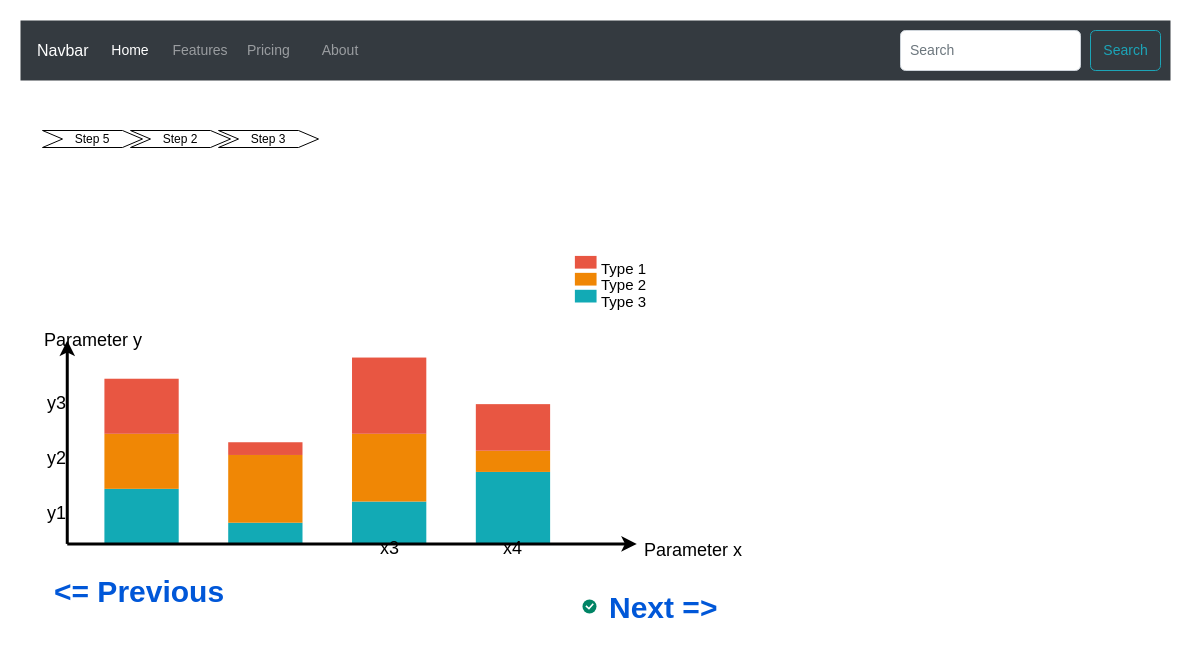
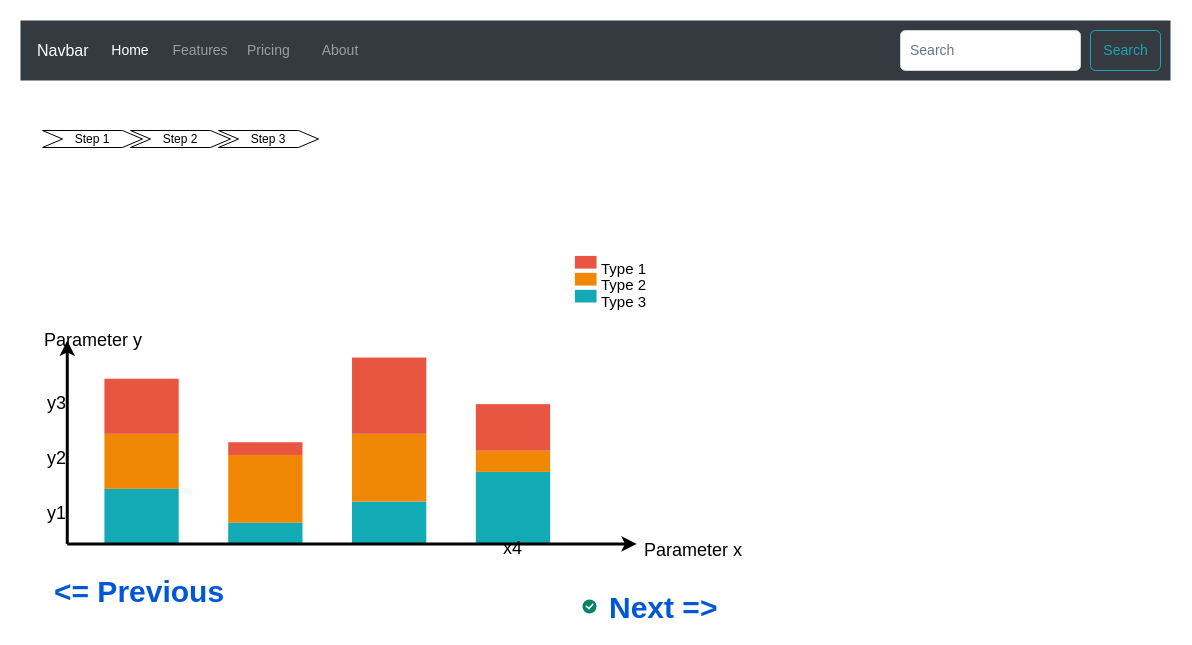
- <mxCell id="44" value="Step 5" style="shape=step;perimeter=stepPerimeter;fixedSize=1;points=[];whiteSpace=wrap;html=1;" vertex="1" parent="43"><mxGeometry width="100" height="17" as="geometry" /></mxCell>
+ <mxCell id="44" value="Step 1" style="shape=step;perimeter=stepPerimeter;fixedSize=1;points=[];whiteSpace=wrap;html=1;" vertex="1" parent="43"><mxGeometry width="100" height="17" as="geometry" /></mxCell>
- <mxCell id="26" value="x3" style="text;spacingTop=-5;align=center;verticalAlign=middle;fontStyle=0;html=1;fontSize=18;points=[];strokeColor=none;" parent="12" vertex="1"><mxGeometry x="309.524" y="314.245" width="74.286" height="12.705" as="geometry" /></mxCell>
